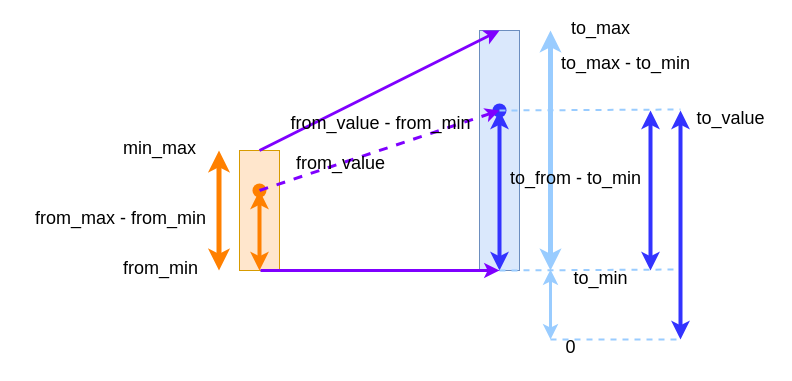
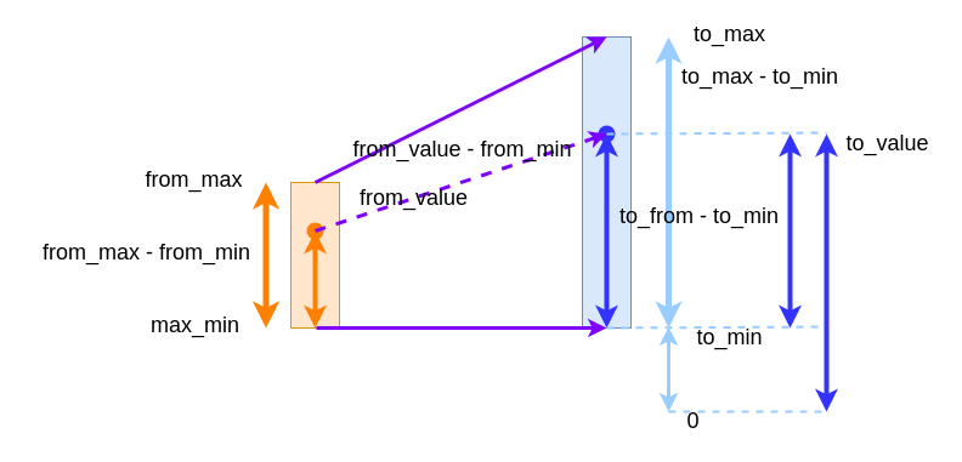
- <mxCell id="6" value="min_max" style="text;spacingTop=-5;align=center;verticalAlign=middle;fontStyle=0;html=1;fontSize=18;points=[]" parent="1" vertex="1"><mxGeometry x="109" y="140" width="100" height="20" as="geometry" /></mxCell>
+ <mxCell id="6" value="from_max" style="text;spacingTop=-5;align=center;verticalAlign=middle;fontStyle=0;html=1;fontSize=18;points=[]" parent="1" vertex="1"><mxGeometry x="109" y="140" width="100" height="20" as="geometry" /></mxCell>
- <mxCell id="13" value="from_max - from_min" style="text;spacingTop=-5;align=center;verticalAlign=middle;fontStyle=0;html=1;fontSize=18;points=[]" parent="1" vertex="1"><mxGeometry x="20" y="210" width="200" height="20" as="geometry" /></mxCell>
+ <mxCell id="13" value="from_max - from_min" style="text;spacingTop=-5;align=center;verticalAlign=middle;fontStyle=0;html=1;fontSize=18;points=[]" parent="1" vertex="1"><mxGeometry x="20" y="200" width="200" height="20" as="geometry" /></mxCell>
- <mxCell id="5" value="from_min" style="text;spacingTop=-5;align=center;verticalAlign=middle;fontStyle=0;html=1;fontSize=18;points=[]" parent="1" vertex="1"><mxGeometry x="110" y="260" width="100" height="20" as="geometry" /></mxCell>
+ <mxCell id="5" value="max_min" style="text;spacingTop=-5;align=center;verticalAlign=middle;fontStyle=0;html=1;fontSize=18;points=[]" parent="1" vertex="1"><mxGeometry x="110" y="260" width="100" height="20" as="geometry" /></mxCell>
